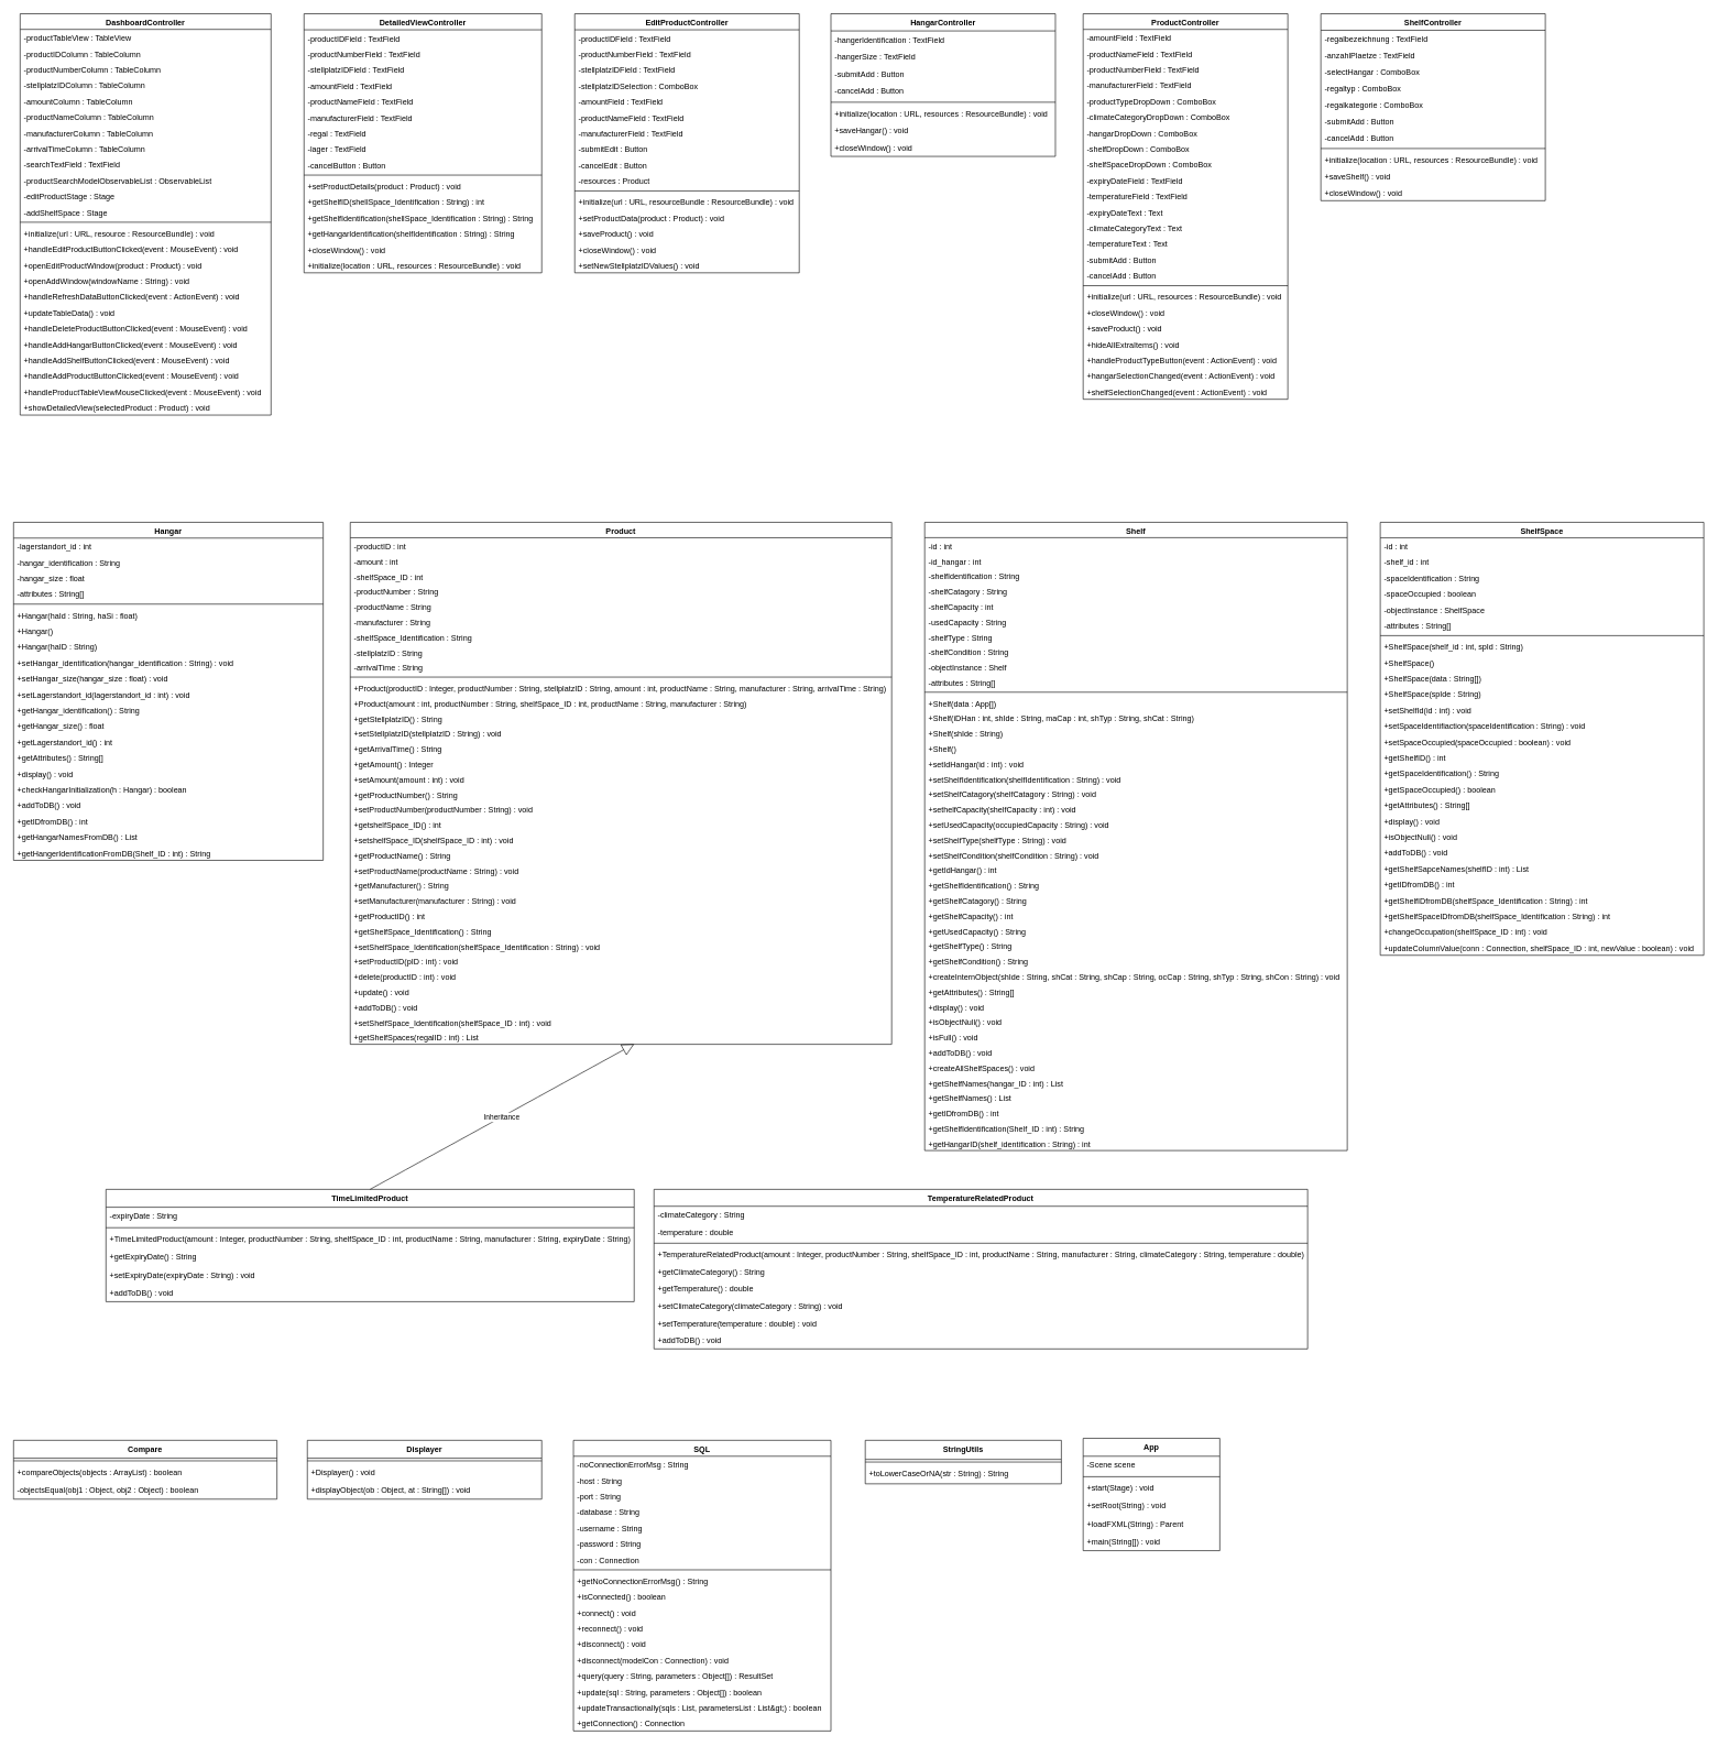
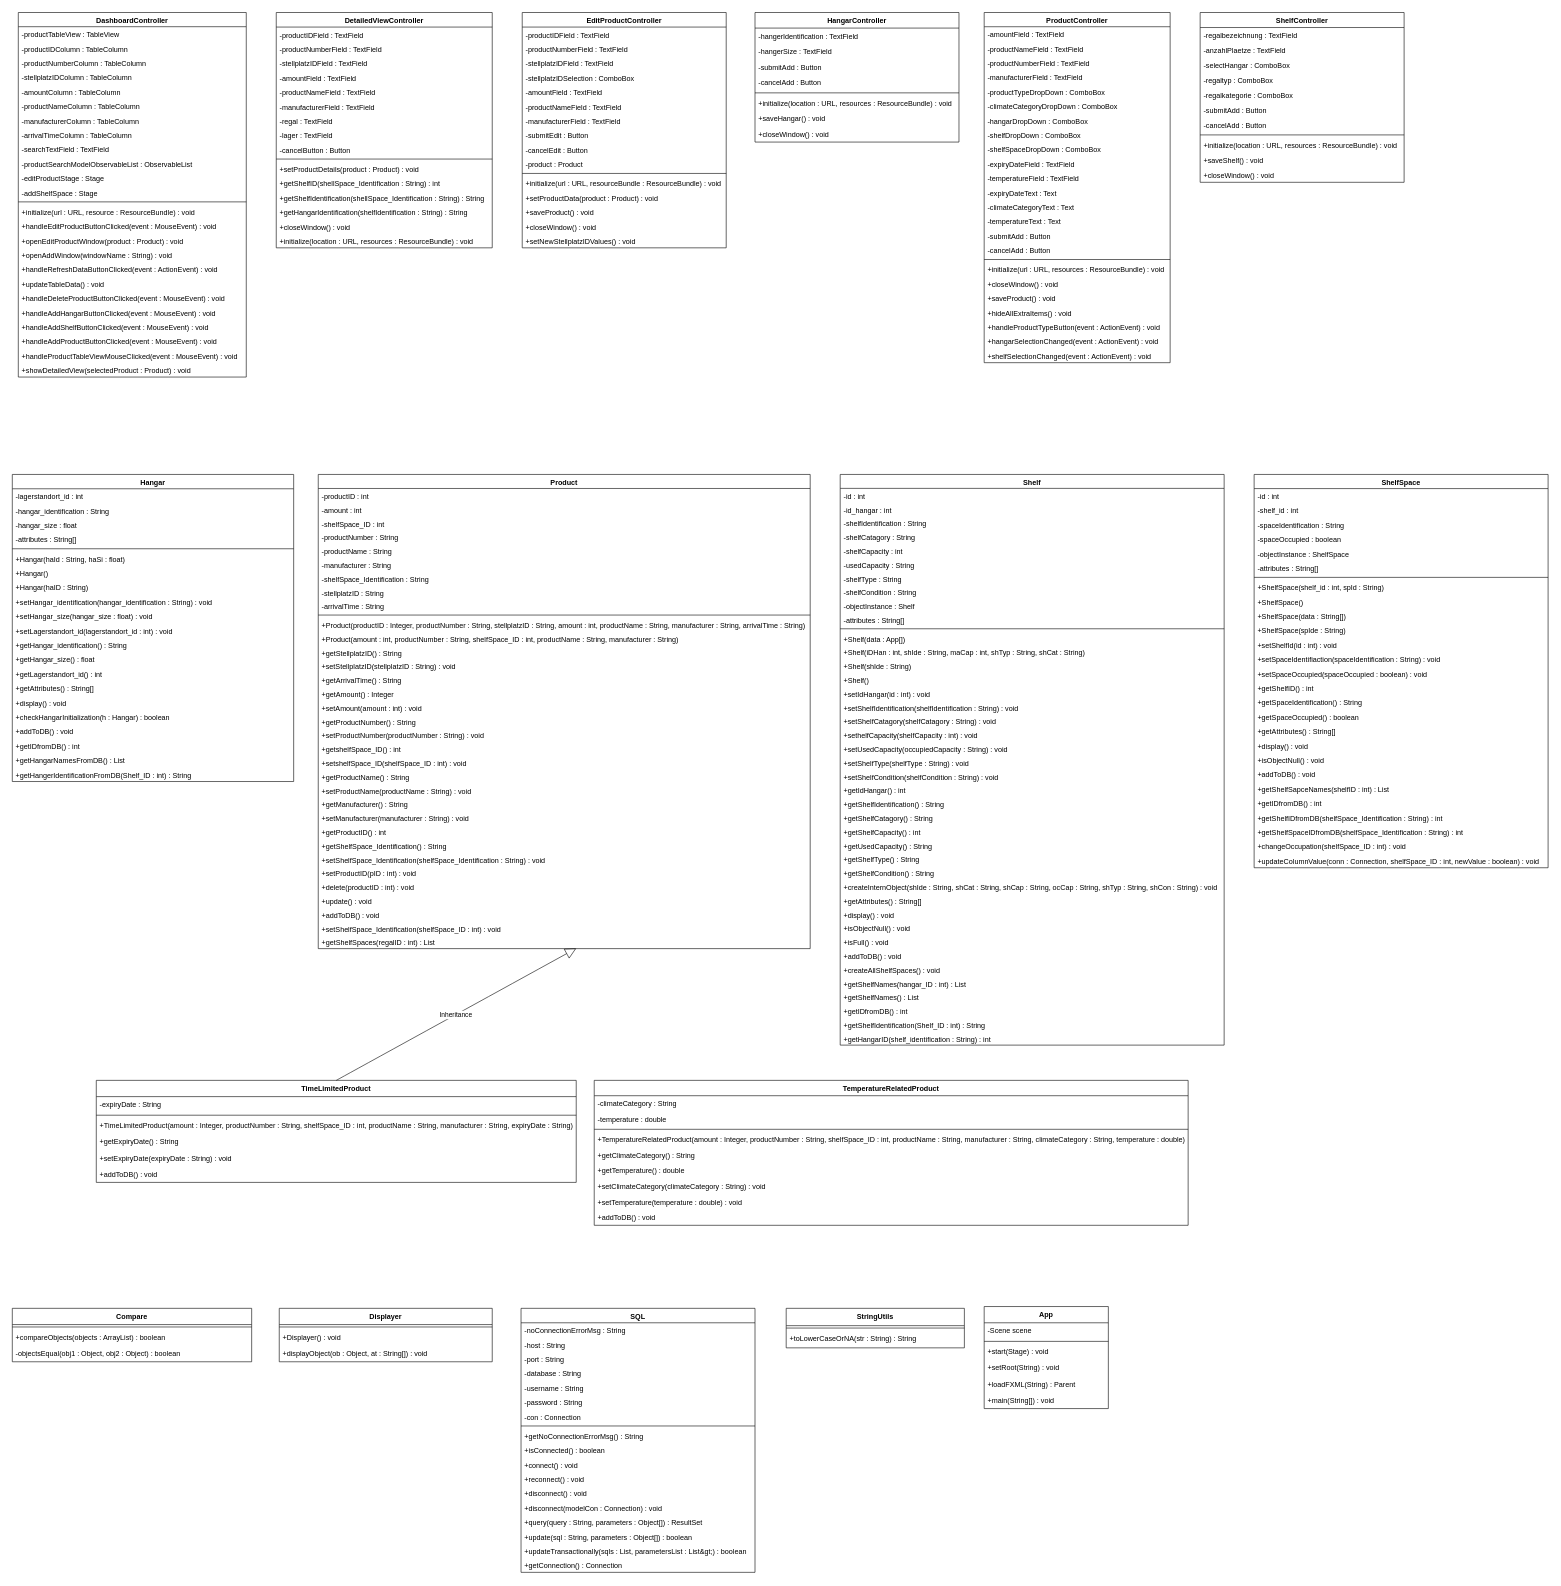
- <mxCell id="200" value="-resources : Product" style="text;strokeColor=none;fillColor=none;align=left;verticalAlign=top;spacingLeft=4;spacingRight=4;overflow=hidden;rotatable=0;points=[[0,0.5],[1,0.5]];portConstraint=eastwest;" vertex="1" parent="190"><mxGeometry y="240.281" width="340" height="24" as="geometry" /></mxCell>
+ <mxCell id="200" value="-product : Product" style="text;strokeColor=none;fillColor=none;align=left;verticalAlign=top;spacingLeft=4;spacingRight=4;overflow=hidden;rotatable=0;points=[[0,0.5],[1,0.5]];portConstraint=eastwest;" vertex="1" parent="190"><mxGeometry y="240.281" width="340" height="24" as="geometry" /></mxCell>
